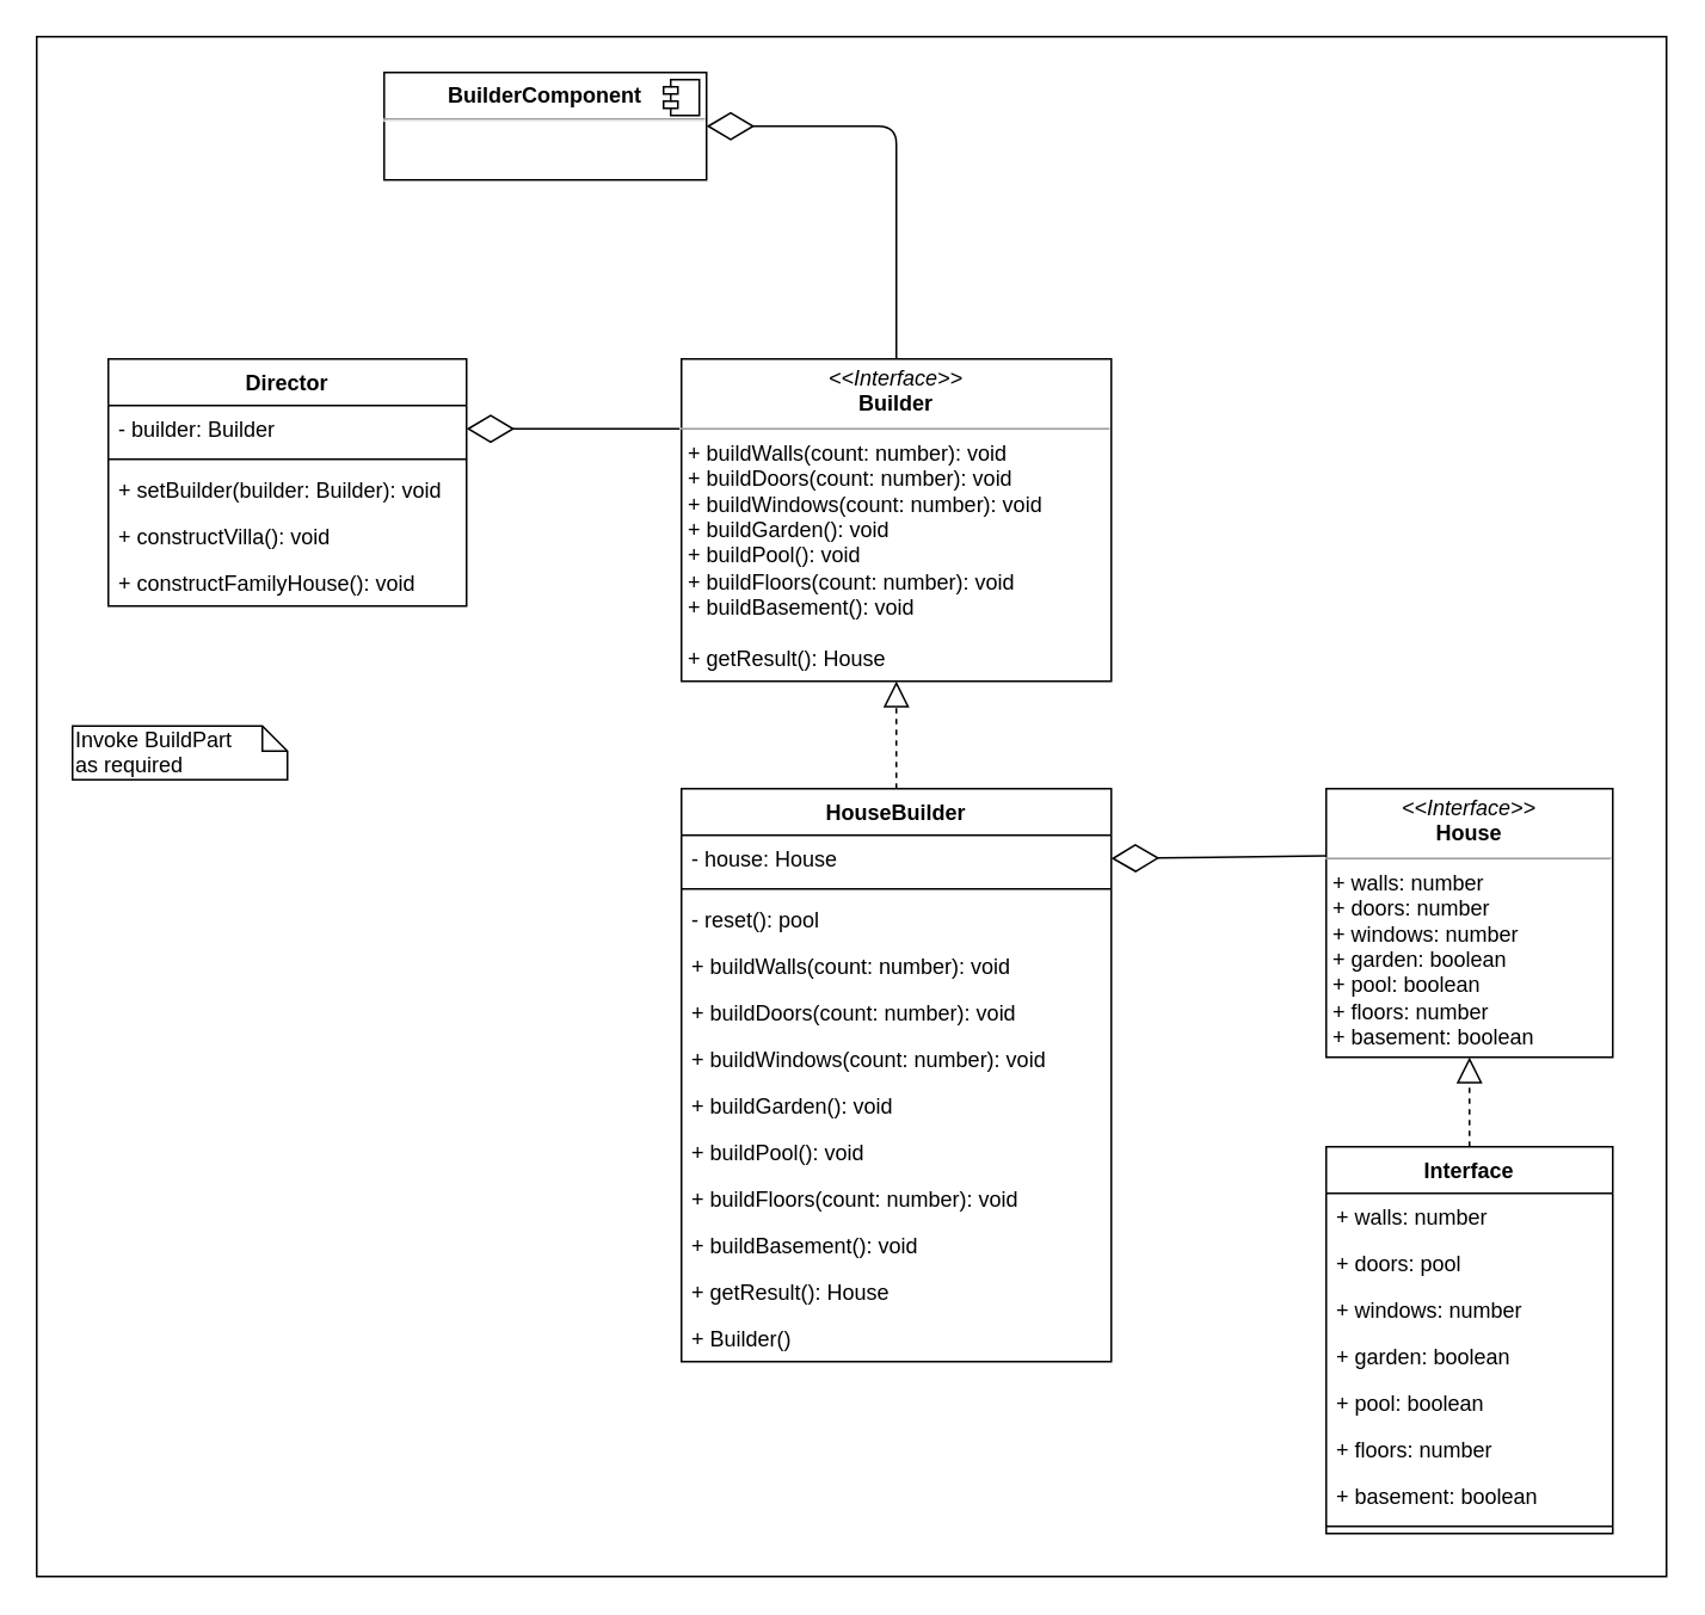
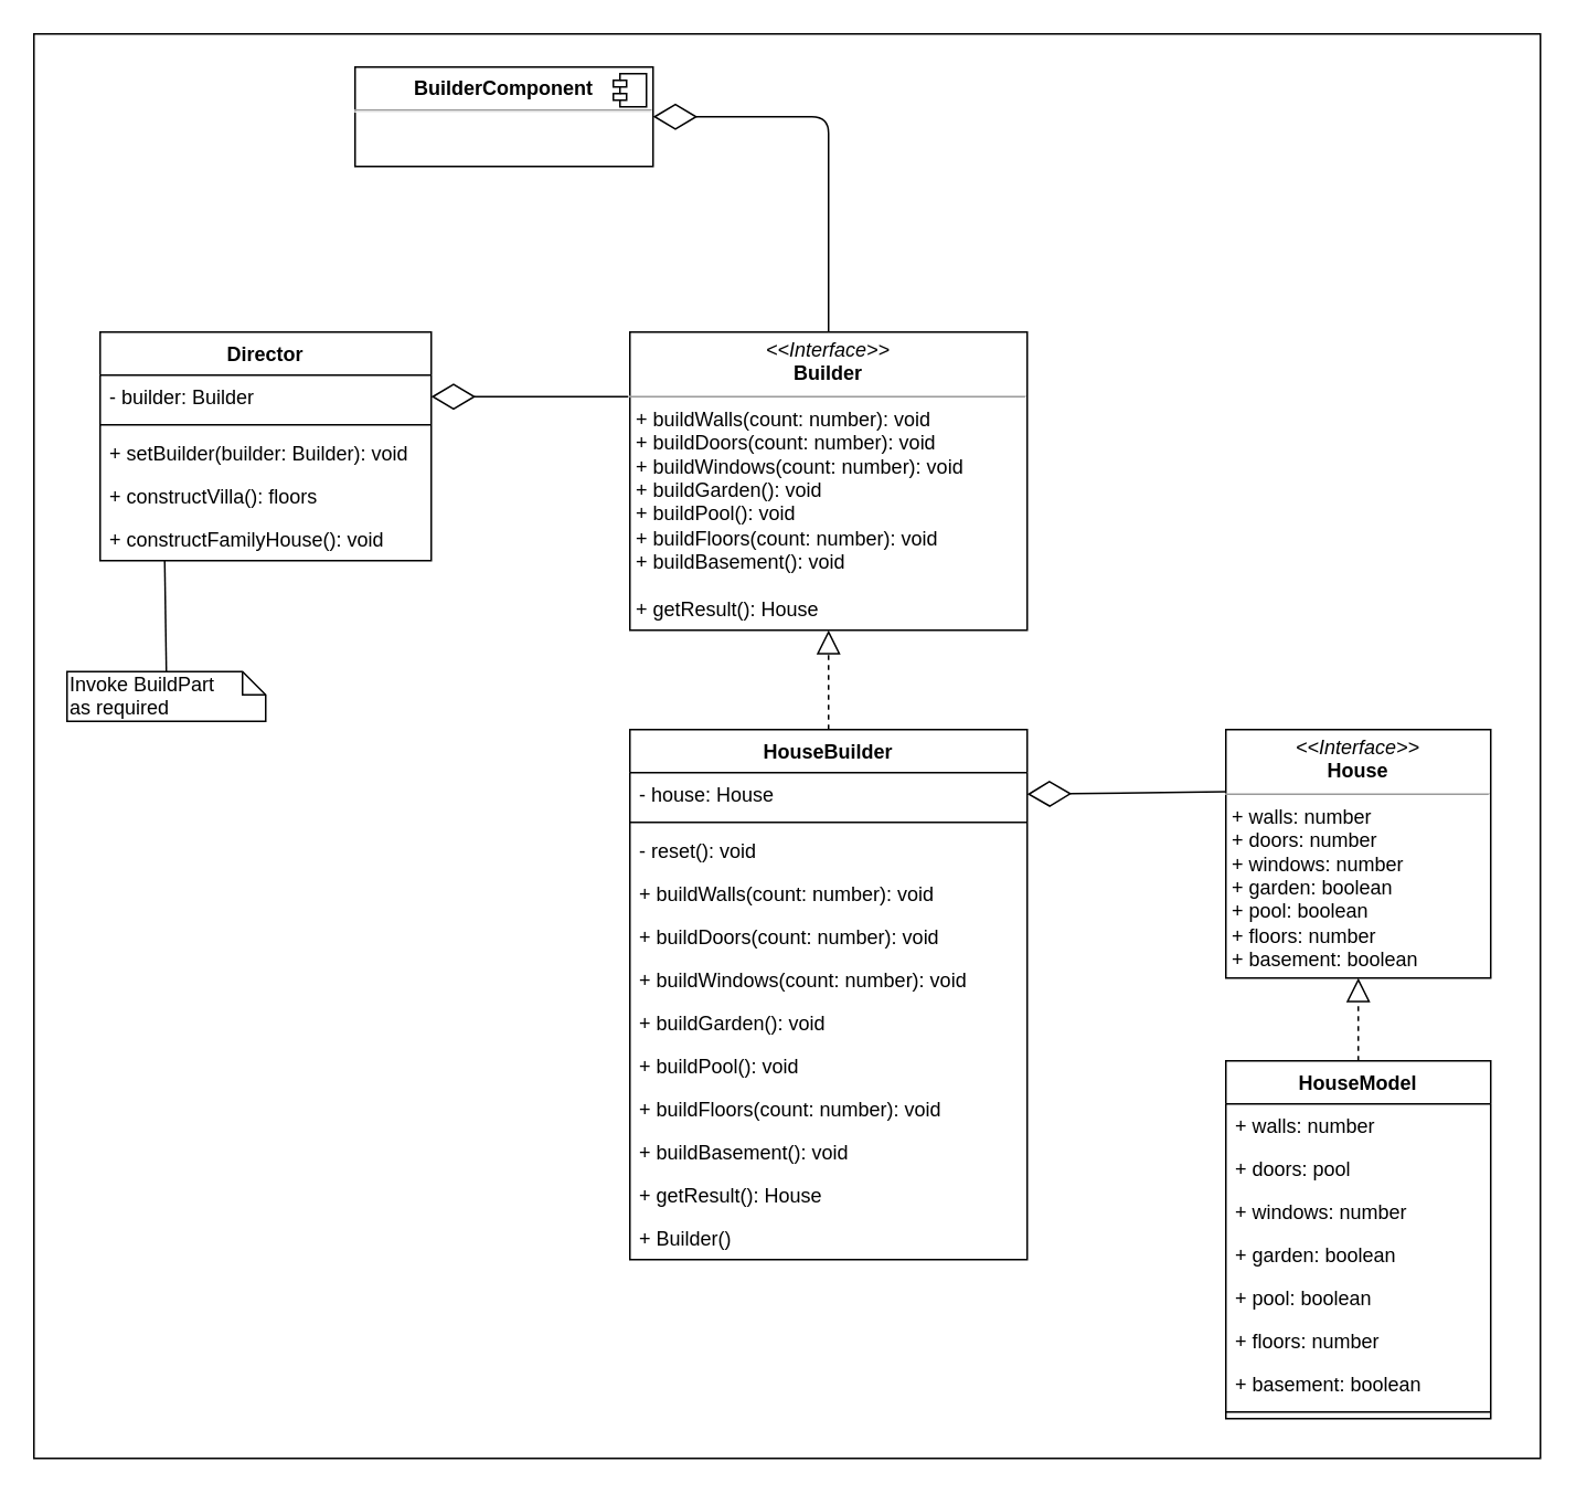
- <mxCell id="34" value="+ constructVilla(): void" style="text;strokeColor=none;fillColor=none;align=left;verticalAlign=top;spacingLeft=4;spacingRight=4;overflow=hidden;rotatable=0;points=[[0,0.5],[1,0.5]];portConstraint=eastwest;" vertex="1" parent="30"><mxGeometry y="86" width="200" height="26" as="geometry" /></mxCell>
+ <mxCell id="34" value="+ constructVilla(): floors" style="text;strokeColor=none;fillColor=none;align=left;verticalAlign=top;spacingLeft=4;spacingRight=4;overflow=hidden;rotatable=0;points=[[0,0.5],[1,0.5]];portConstraint=eastwest;" vertex="1" parent="30"><mxGeometry y="86" width="200" height="26" as="geometry" /></mxCell>
+ <mxCell id="38" value="" style="endArrow=none;html=1;entryX=0.195;entryY=1;entryDx=0;entryDy=0;entryPerimeter=0;exitX=0.5;exitY=0;exitDx=0;exitDy=0;exitPerimeter=0;" edge="1" parent="1" source="37" target="35"><mxGeometry width="50" height="50" relative="1" as="geometry"><mxPoint x="190" y="560" as="sourcePoint" /><mxPoint x="240" y="510" as="targetPoint" /></mxGeometry></mxCell>
- <mxCell id="7" value="- reset(): pool" style="text;strokeColor=none;fillColor=none;align=left;verticalAlign=top;spacingLeft=4;spacingRight=4;overflow=hidden;rotatable=0;points=[[0,0.5],[1,0.5]];portConstraint=eastwest;" vertex="1" parent="4"><mxGeometry y="60" width="240" height="26" as="geometry" /></mxCell>
+ <mxCell id="7" value="- reset(): void" style="text;strokeColor=none;fillColor=none;align=left;verticalAlign=top;spacingLeft=4;spacingRight=4;overflow=hidden;rotatable=0;points=[[0,0.5],[1,0.5]];portConstraint=eastwest;" vertex="1" parent="4"><mxGeometry y="60" width="240" height="26" as="geometry" /></mxCell>
- <mxCell id="20" value="Interface" style="swimlane;fontStyle=1;align=center;verticalAlign=top;childLayout=stackLayout;horizontal=1;startSize=26;horizontalStack=0;resizeParent=1;resizeParentMax=0;resizeLast=0;collapsible=1;marginBottom=0;" vertex="1" parent="1"><mxGeometry x="740" y="640" width="160" height="216" as="geometry" /></mxCell>
+ <mxCell id="20" value="HouseModel" style="swimlane;fontStyle=1;align=center;verticalAlign=top;childLayout=stackLayout;horizontal=1;startSize=26;horizontalStack=0;resizeParent=1;resizeParentMax=0;resizeLast=0;collapsible=1;marginBottom=0;" vertex="1" parent="1"><mxGeometry x="740" y="640" width="160" height="216" as="geometry" /></mxCell>
